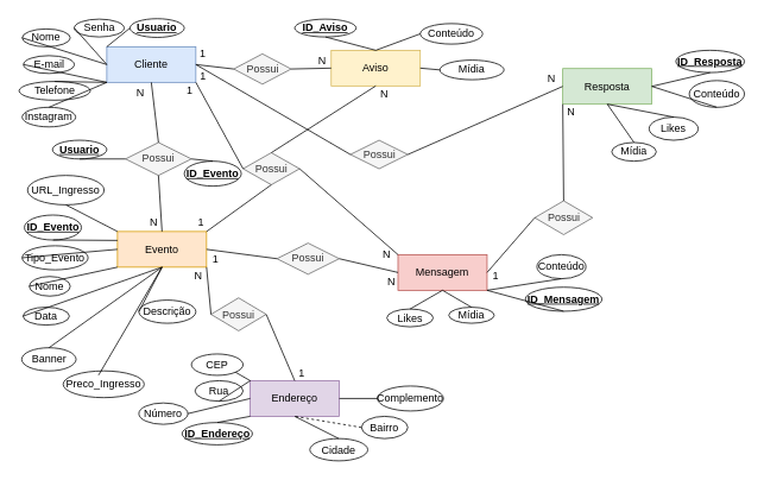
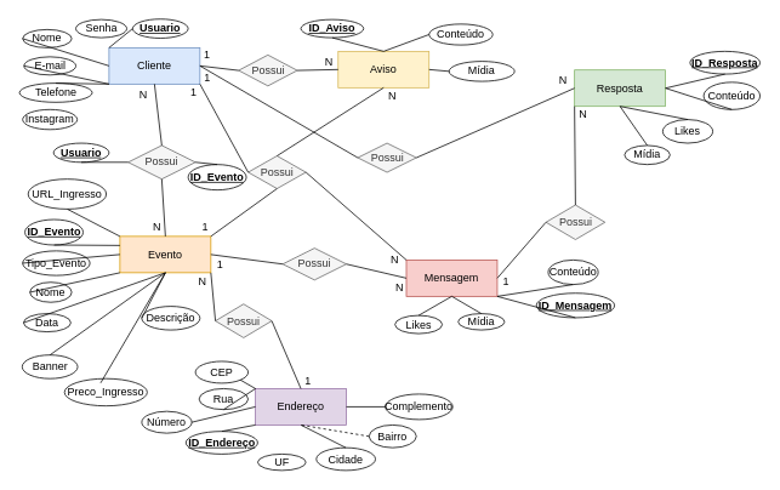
- <mxCell id="10" value="" style="endArrow=none;html=1;rounded=0;exitX=0;exitY=0.5;exitDx=0;exitDy=0;entryX=0;entryY=0.5;entryDx=0;entryDy=0;" parent="1" source="2" target="4" edge="1"><mxGeometry relative="1" as="geometry"><mxPoint x="183" y="134" as="sourcePoint" /><mxPoint x="343" y="134" as="targetPoint" /></mxGeometry></mxCell>
- <mxCell id="14" value="" style="endArrow=none;html=1;rounded=0;exitX=0;exitY=1;exitDx=0;exitDy=0;entryX=0.5;entryY=0;entryDx=0;entryDy=0;" parent="1" source="2" target="8" edge="1"><mxGeometry relative="1" as="geometry"><mxPoint x="149" y="128" as="sourcePoint" /><mxPoint x="309" y="128" as="targetPoint" /></mxGeometry></mxCell>
+ <mxCell id="28" value="UF" style="ellipse;whiteSpace=wrap;html=1;align=center;" parent="1" vertex="1"><mxGeometry x="282.5" y="499" width="53" height="18" as="geometry" /></mxCell>
